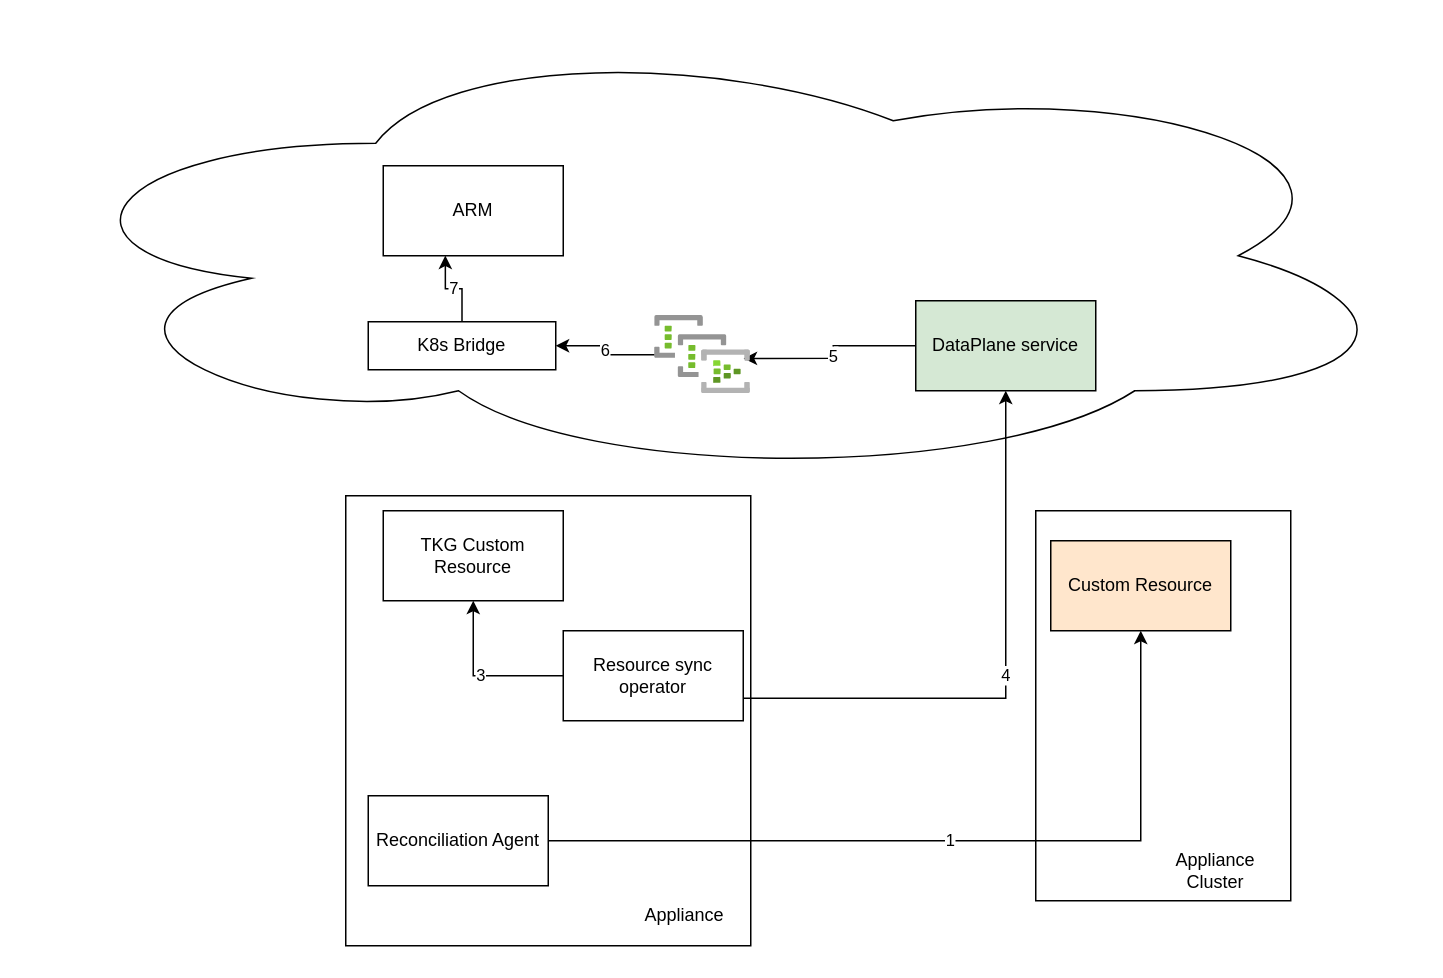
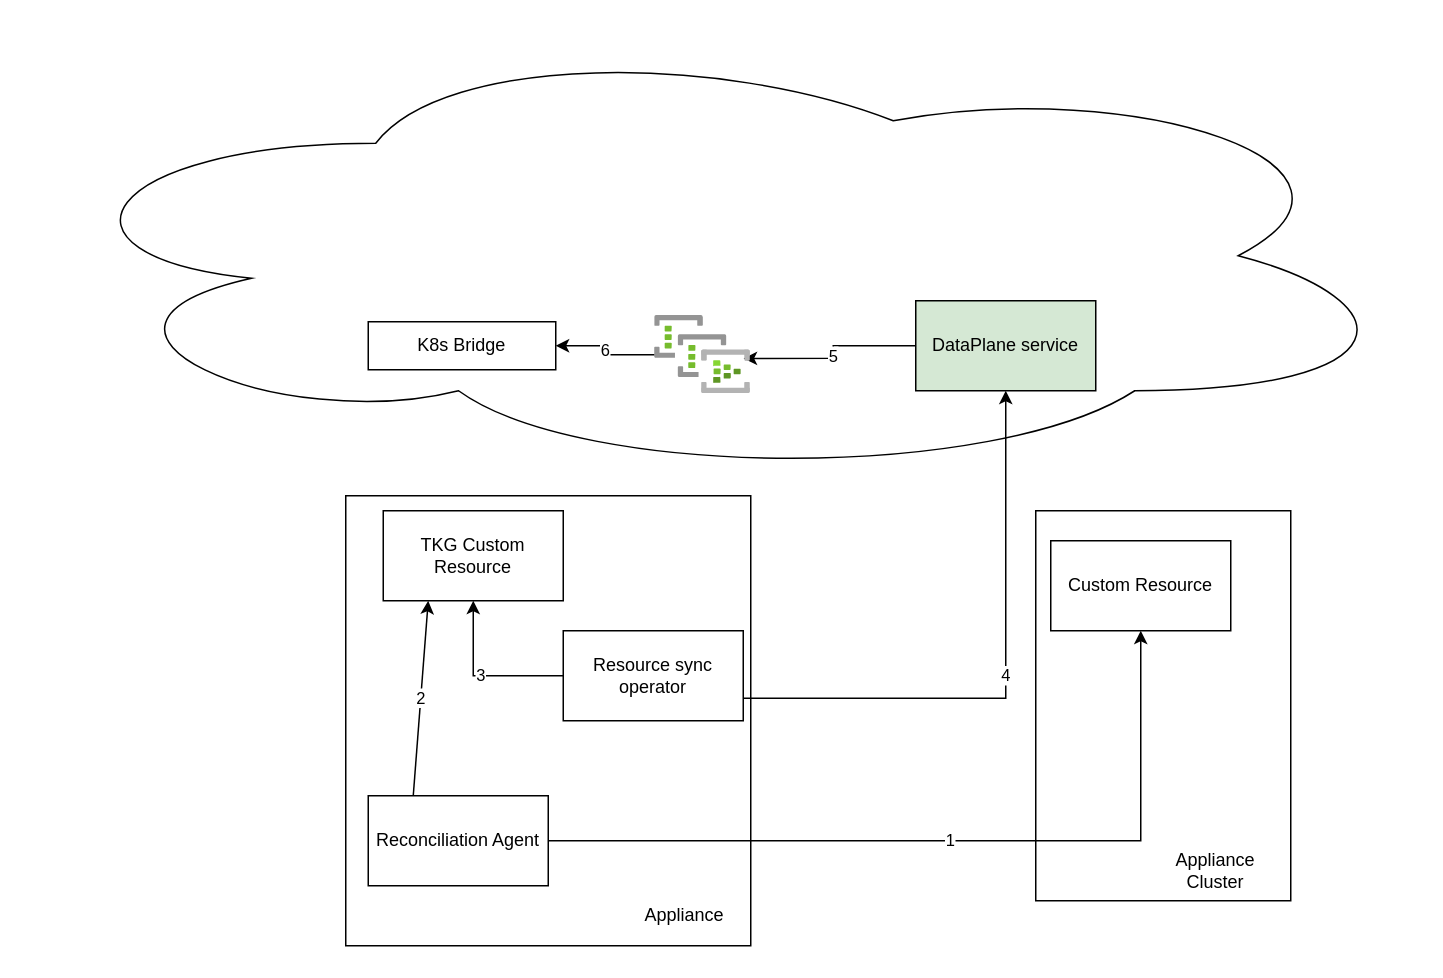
- <mxCell id="21" value="ARM" style="rounded=0;whiteSpace=wrap;html=1;" vertex="1" parent="1"><mxGeometry x="255" y="110" width="120" height="60" as="geometry" /></mxCell>
- <mxCell id="14" value="7" style="edgeStyle=orthogonalEdgeStyle;rounded=0;orthogonalLoop=1;jettySize=auto;html=1;exitX=0.5;exitY=0;exitDx=0;exitDy=0;entryX=0.345;entryY=0.998;entryDx=0;entryDy=0;entryPerimeter=0;" edge="1" parent="1" source="15" target="21"><mxGeometry relative="1" as="geometry" /></mxCell>
- <mxCell id="20" value="Custom Resource" style="rounded=0;whiteSpace=wrap;html=1;fillColor=#ffe6cc;" vertex="1" parent="1"><mxGeometry x="700" y="360" width="120" height="60" as="geometry" /></mxCell>
+ <mxCell id="20" value="Custom Resource" style="rounded=0;whiteSpace=wrap;html=1;" vertex="1" parent="1"><mxGeometry x="700" y="360" width="120" height="60" as="geometry" /></mxCell>
+ <mxCell id="4" value="2" style="edgeStyle=none;rounded=0;orthogonalLoop=1;jettySize=auto;html=1;exitX=0.25;exitY=0;exitDx=0;exitDy=0;entryX=0.25;entryY=1;entryDx=0;entryDy=0;" edge="1" parent="1" source="5" target="3"><mxGeometry relative="1" as="geometry" /></mxCell>
